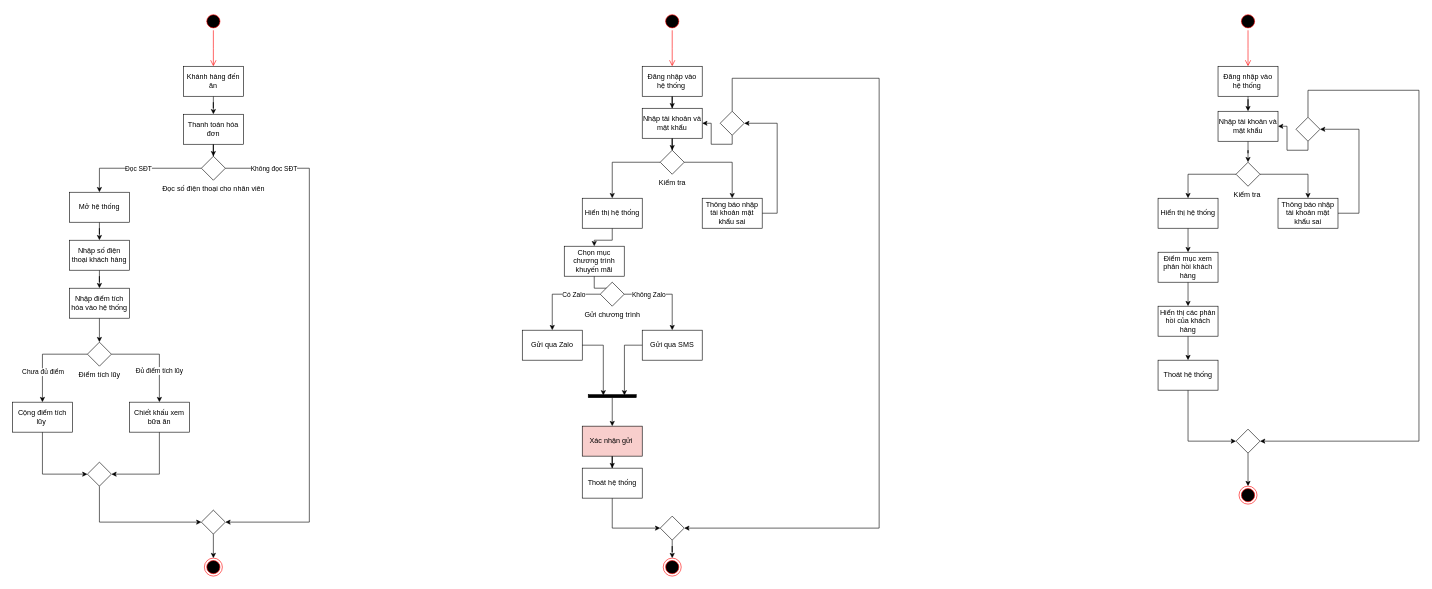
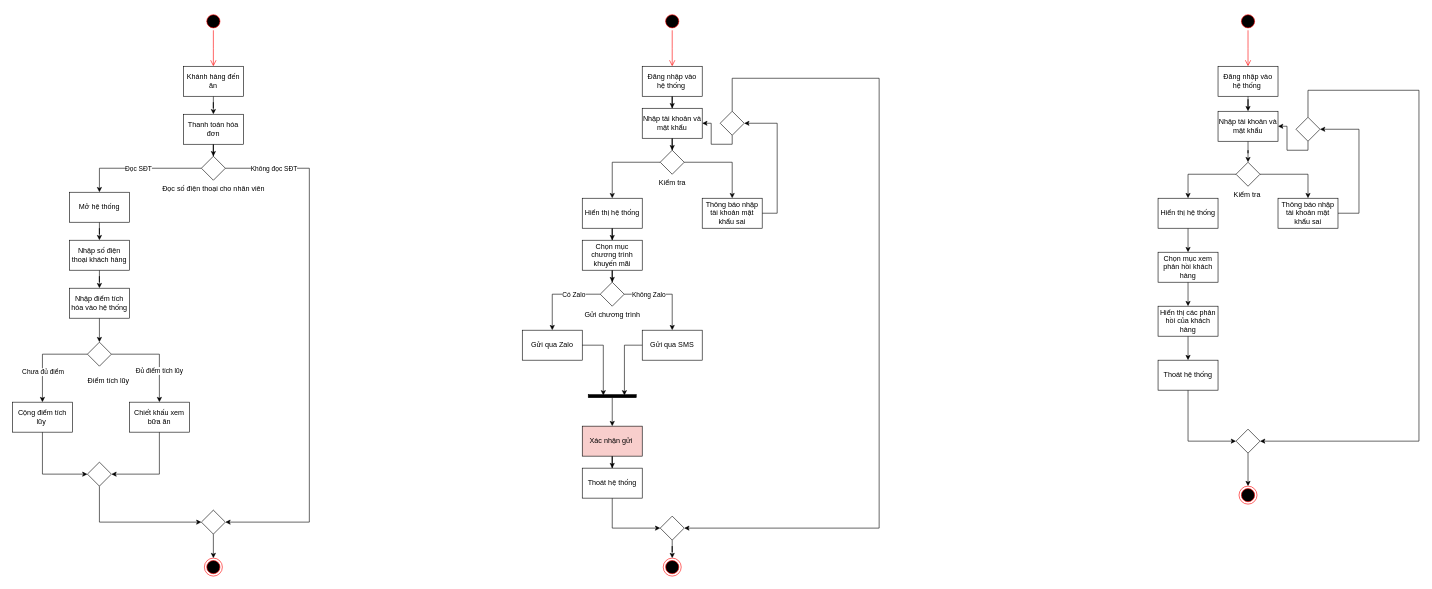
- <mxCell id="45" value="Chọn mục chương trình khuyến mãi" style="html=1;dashed=0;whiteSpace=wrap;" vertex="1" parent="1"><mxGeometry x="940" y="410" width="100" height="50" as="geometry" /></mxCell>
+ <mxCell id="45" value="Chọn mục chương trình khuyến mãi" style="html=1;dashed=0;whiteSpace=wrap;" vertex="1" parent="1"><mxGeometry x="970" y="400" width="100" height="50" as="geometry" /></mxCell>
- <mxCell id="83" value="Điểm mục xem phản hồi khách hàng" style="html=1;dashed=0;whiteSpace=wrap;" vertex="1" parent="1"><mxGeometry x="1930" y="420" width="100" height="50" as="geometry" /></mxCell>
+ <mxCell id="83" value="Chọn mục xem phản hồi khách hàng" style="html=1;dashed=0;whiteSpace=wrap;" vertex="1" parent="1"><mxGeometry x="1930" y="420" width="100" height="50" as="geometry" /></mxCell>
- <mxCell id="26" value="Điểm tích lũy" style="text;html=1;align=center;verticalAlign=middle;resizable=0;points=[];autosize=1;strokeColor=none;fillColor=none;" vertex="1" parent="1"><mxGeometry x="120" y="610" width="90" height="30" as="geometry" /></mxCell>
+ <mxCell id="26" value="Điểm tích lũy" style="text;html=1;align=center;verticalAlign=middle;resizable=0;points=[];autosize=1;strokeColor=none;fillColor=none;" vertex="1" parent="1"><mxGeometry x="135" y="620" width="90" height="30" as="geometry" /></mxCell>
